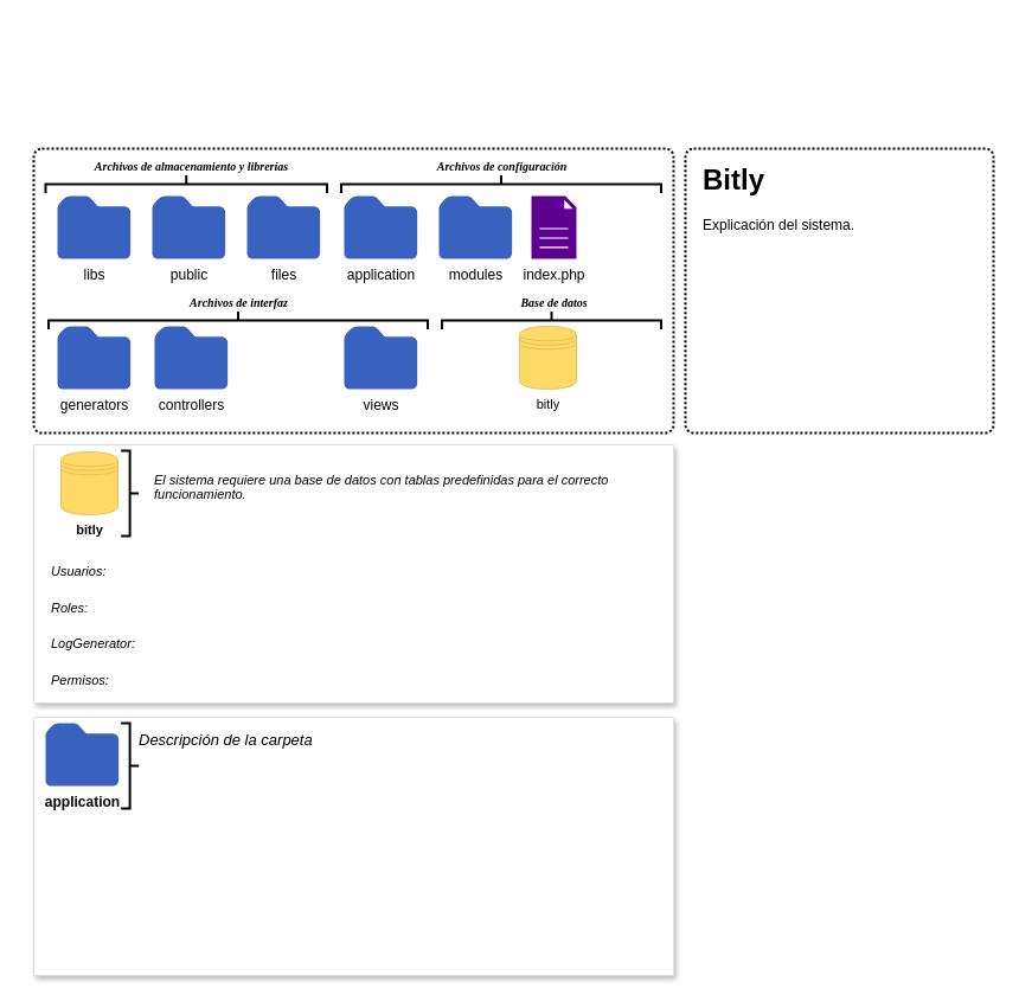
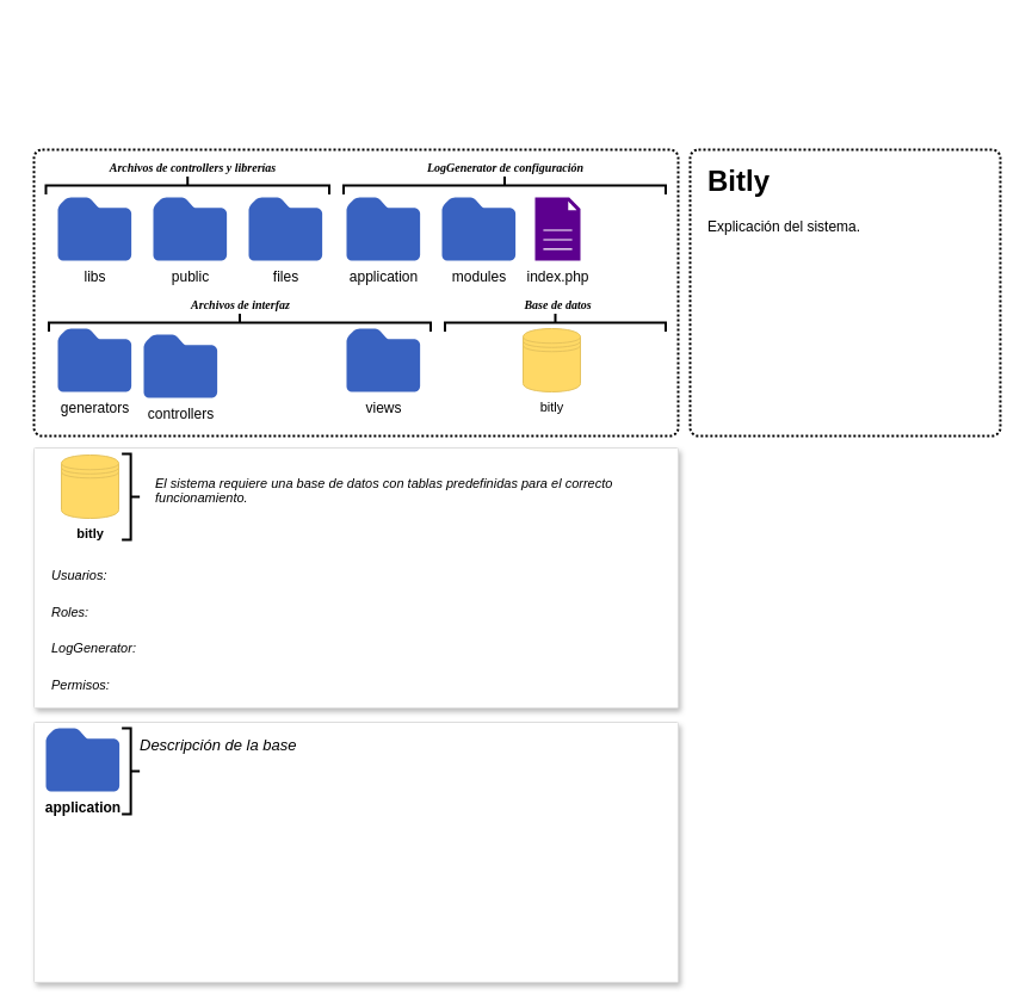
- <mxCell id="23" value="Archivos de almacenamiento y librerías" style="text;strokeColor=none;fillColor=none;html=1;fontSize=10;fontStyle=3;verticalAlign=middle;align=center;fontFamily=Tahoma;" parent="1" vertex="1"><mxGeometry x="20.81" y="125" width="280" height="30" as="geometry" /></mxCell>
+ <mxCell id="23" value="Archivos de controllers y librerías" style="text;strokeColor=none;fillColor=none;html=1;fontSize=10;fontStyle=3;verticalAlign=middle;align=center;fontFamily=Tahoma;" parent="1" vertex="1"><mxGeometry x="20.81" y="125" width="280" height="30" as="geometry" /></mxCell>
- <mxCell id="22" value="Archivos de configuración" style="text;strokeColor=none;fillColor=none;html=1;fontSize=10;fontStyle=3;verticalAlign=middle;align=center;fontFamily=Tahoma;" parent="1" vertex="1"><mxGeometry x="334.5" y="125" width="176" height="30" as="geometry" /></mxCell>
+ <mxCell id="22" value="LogGenerator de configuración" style="text;strokeColor=none;fillColor=none;html=1;fontSize=10;fontStyle=3;verticalAlign=middle;align=center;fontFamily=Tahoma;" parent="1" vertex="1"><mxGeometry x="334.5" y="125" width="176" height="30" as="geometry" /></mxCell>
- <mxCell id="4" value="controllers" style="sketch=0;aspect=fixed;pointerEvents=1;shadow=0;dashed=0;html=1;strokeColor=none;labelPosition=center;verticalLabelPosition=bottom;verticalAlign=top;align=center;fillColor=#3962c0;shape=mxgraph.mscae.enterprise.folder" parent="1" vertex="1"><mxGeometry x="130" y="275" width="61.63" height="53" as="geometry" /></mxCell>
+ <mxCell id="4" value="controllers" style="sketch=0;aspect=fixed;pointerEvents=1;shadow=0;dashed=0;html=1;strokeColor=none;labelPosition=center;verticalLabelPosition=bottom;verticalAlign=top;align=center;fillColor=#3962c0;shape=mxgraph.mscae.enterprise.folder" parent="1" vertex="1"><mxGeometry x="120" y="280" width="61.63" height="53" as="geometry" /></mxCell>
- <mxCell id="35" value="Descripción de la carpeta" style="text;strokeColor=none;fillColor=none;html=1;fontSize=13;fontStyle=2;verticalAlign=top;align=left;" parent="32" vertex="1"><mxGeometry x="86.63" y="5" width="443.37" height="75" as="geometry" /></mxCell>
+ <mxCell id="35" value="Descripción de la base" style="text;strokeColor=none;fillColor=none;html=1;fontSize=13;fontStyle=2;verticalAlign=top;align=left;" parent="32" vertex="1"><mxGeometry x="86.63" y="5" width="443.37" height="75" as="geometry" /></mxCell>
